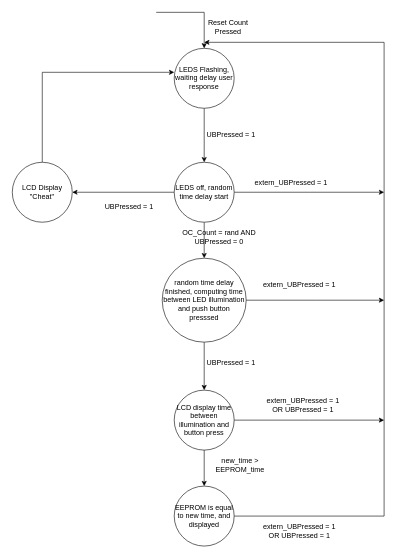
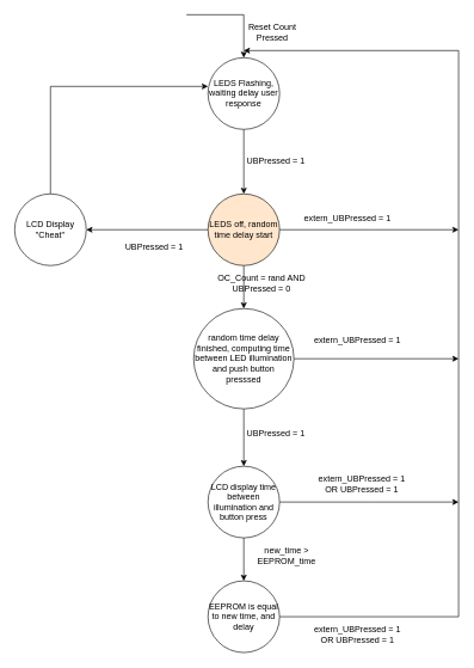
- <mxCell id="9" value="LEDS off, random time delay start" style="ellipse;whiteSpace=wrap;html=1;aspect=fixed;" parent="1" vertex="1"><mxGeometry x="290" y="270" width="100" height="100" as="geometry" /></mxCell>
+ <mxCell id="9" value="LEDS off, random time delay start" style="ellipse;whiteSpace=wrap;html=1;aspect=fixed;fillColor=#ffe6cc;" parent="1" vertex="1"><mxGeometry x="290" y="270" width="100" height="100" as="geometry" /></mxCell>
- <mxCell id="24" value="EEPROM is equal to new time, and displayed" style="ellipse;whiteSpace=wrap;html=1;aspect=fixed;" parent="1" vertex="1"><mxGeometry x="290" y="810" width="100" height="100" as="geometry" /></mxCell>
+ <mxCell id="24" value="EEPROM is equal to new time, and delay" style="ellipse;whiteSpace=wrap;html=1;aspect=fixed;" parent="1" vertex="1"><mxGeometry x="290" y="810" width="100" height="100" as="geometry" /></mxCell>
